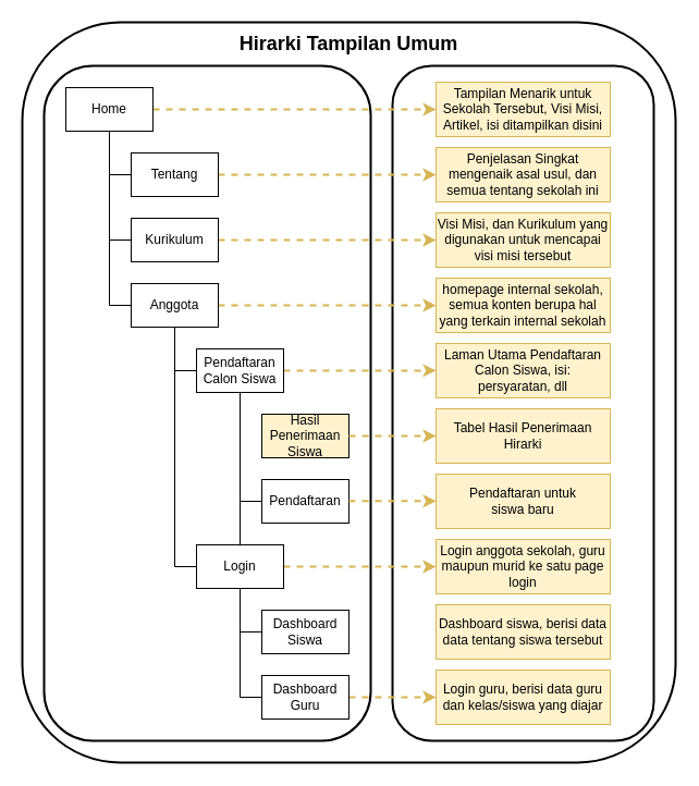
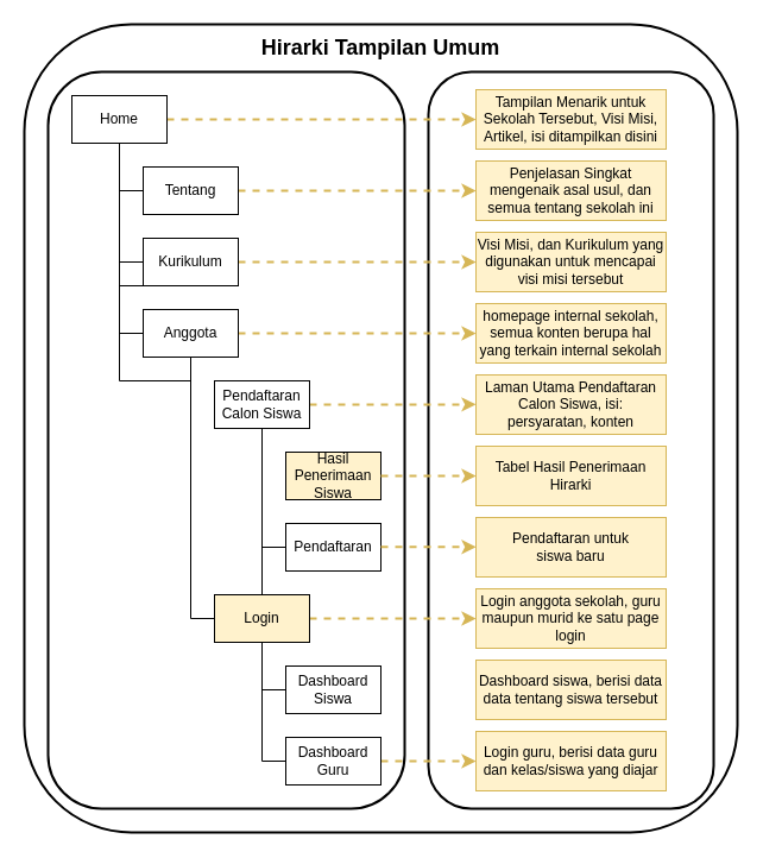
- <mxCell id="23" style="edgeStyle=orthogonalEdgeStyle;rounded=0;orthogonalLoop=1;jettySize=auto;html=1;exitX=0.5;exitY=1;exitDx=0;exitDy=0;entryX=0;entryY=0.5;entryDx=0;entryDy=0;endArrow=none;endFill=0;" parent="1" source="25" target="29" edge="1"><mxGeometry relative="1" as="geometry" /></mxCell>
+ <mxCell id="23" style="edgeStyle=orthogonalEdgeStyle;rounded=0;orthogonalLoop=1;jettySize=auto;html=1;exitX=0.5;exitY=1;exitDx=0;exitDy=0;endArrow=none;endFill=0;" parent="1" source="25" target="21" edge="1"><mxGeometry relative="1" as="geometry" /></mxCell>
- <mxCell id="34" value="Laman Utama Pendaftaran Calon Siswa, isi: persyaratan, dll" style="text;html=1;strokeColor=#d6b656;fillColor=#fff2cc;align=center;verticalAlign=middle;whiteSpace=wrap;rounded=0;" parent="1" vertex="1"><mxGeometry x="400" y="315" width="160" height="50" as="geometry" /></mxCell>
+ <mxCell id="34" value="Laman Utama Pendaftaran Calon Siswa, isi: persyaratan, konten" style="text;html=1;strokeColor=#d6b656;fillColor=#fff2cc;align=center;verticalAlign=middle;whiteSpace=wrap;rounded=0;" parent="1" vertex="1"><mxGeometry x="400" y="315" width="160" height="50" as="geometry" /></mxCell>
- <mxCell id="16" value="Login" style="rounded=0;whiteSpace=wrap;html=1;" parent="1" vertex="1"><mxGeometry x="180" y="500" width="80" height="40" as="geometry" /></mxCell>
+ <mxCell id="16" value="Login" style="rounded=0;whiteSpace=wrap;html=1;fillColor=#fff2cc;" parent="1" vertex="1"><mxGeometry x="180" y="500" width="80" height="40" as="geometry" /></mxCell>
